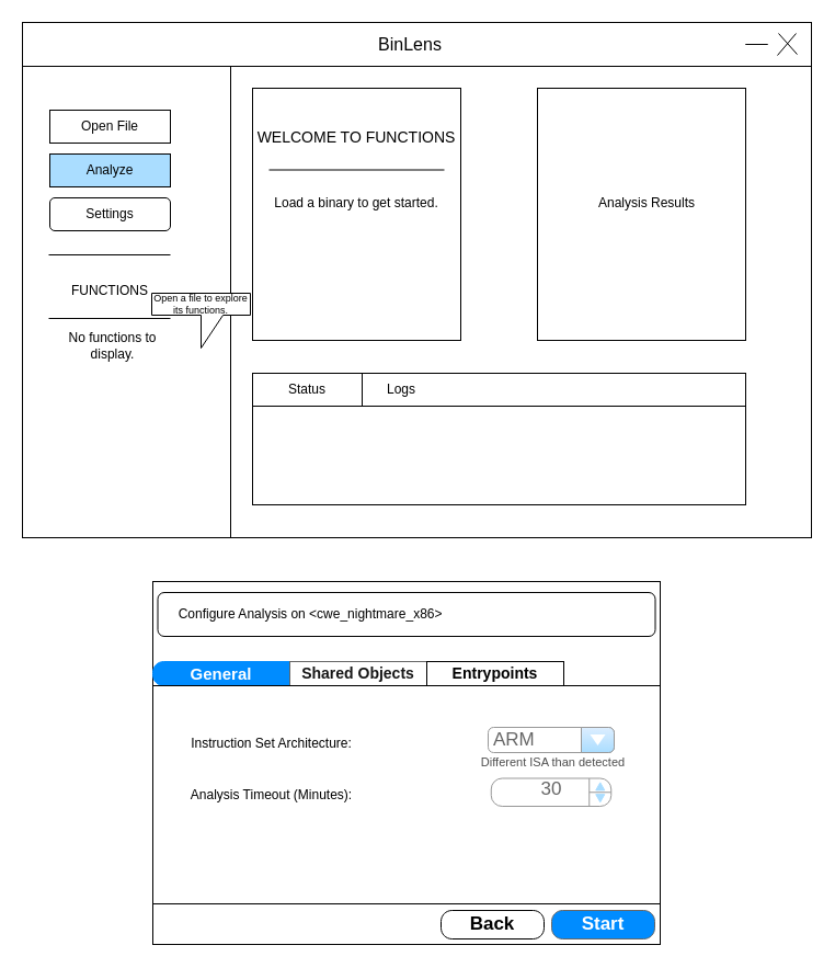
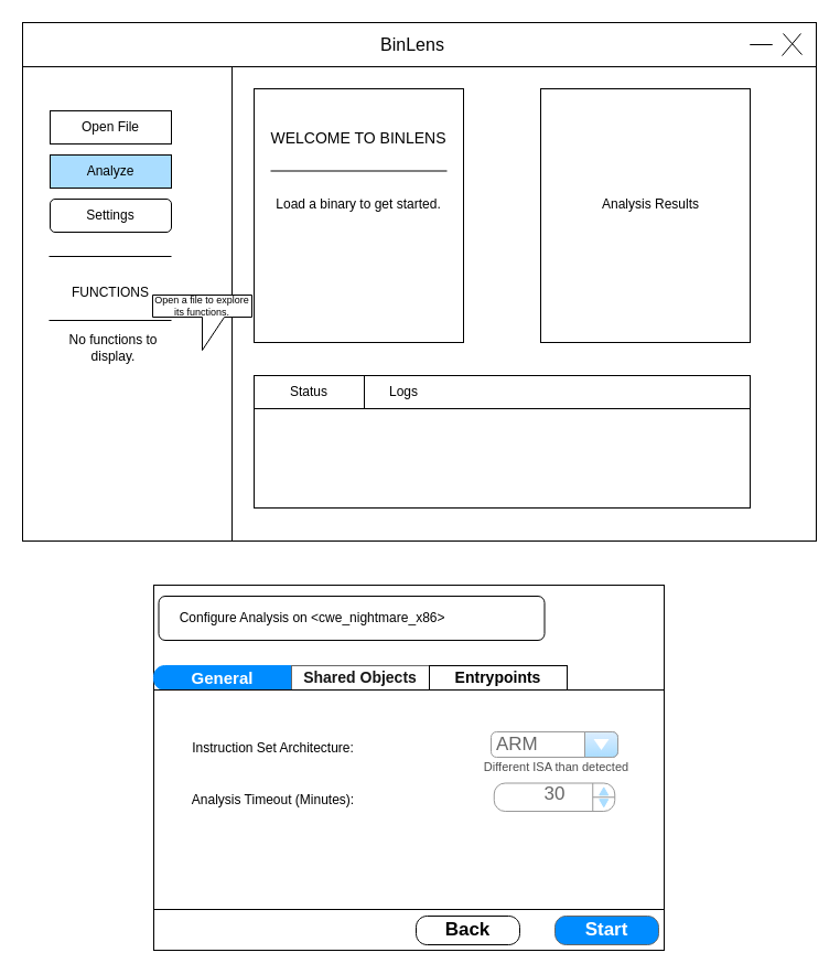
- <mxCell id="15" value="WELCOME TO FUNCTIONS" style="text;html=1;align=center;verticalAlign=middle;whiteSpace=wrap;rounded=0;fontSize=14;" vertex="1" parent="1"><mxGeometry x="230" y="110" width="190" height="30" as="geometry" /></mxCell>
+ <mxCell id="15" value="WELCOME TO BINLENS" style="text;html=1;align=center;verticalAlign=middle;whiteSpace=wrap;rounded=0;fontSize=14;" vertex="1" parent="1"><mxGeometry x="230" y="110" width="190" height="30" as="geometry" /></mxCell>
- <mxCell id="29" value="&amp;nbsp; &amp;nbsp; &amp;nbsp;Configure Analysis on &amp;lt;cwe_nightmare_x86&amp;gt;" style="rounded=1;whiteSpace=wrap;html=1;align=left;" vertex="1" parent="1"><mxGeometry x="143.5" y="540" width="454" height="40" as="geometry" /></mxCell>
+ <mxCell id="29" value="&amp;nbsp; &amp;nbsp; &amp;nbsp;Configure Analysis on &amp;lt;cwe_nightmare_x86&amp;gt;" style="rounded=1;whiteSpace=wrap;html=1;align=left;" vertex="1" parent="1"><mxGeometry x="143.5" y="540" width="350" height="40" as="geometry" /></mxCell>
- <mxCell id="35" value="Back" style="strokeWidth=1;shadow=0;dashed=0;align=center;html=1;shape=mxgraph.mockup.buttons.button;mainText=;buttonStyle=round;fontSize=17;fontStyle=1;whiteSpace=wrap;" vertex="1" parent="1"><mxGeometry x="402" y="830" width="94" height="26" as="geometry" /></mxCell>
+ <mxCell id="35" value="Back" style="strokeWidth=1;shadow=0;dashed=0;align=center;html=1;shape=mxgraph.mockup.buttons.button;mainText=;buttonStyle=round;fontSize=17;fontStyle=1;whiteSpace=wrap;" vertex="1" parent="1"><mxGeometry x="377" y="830" width="94" height="26" as="geometry" /></mxCell>
